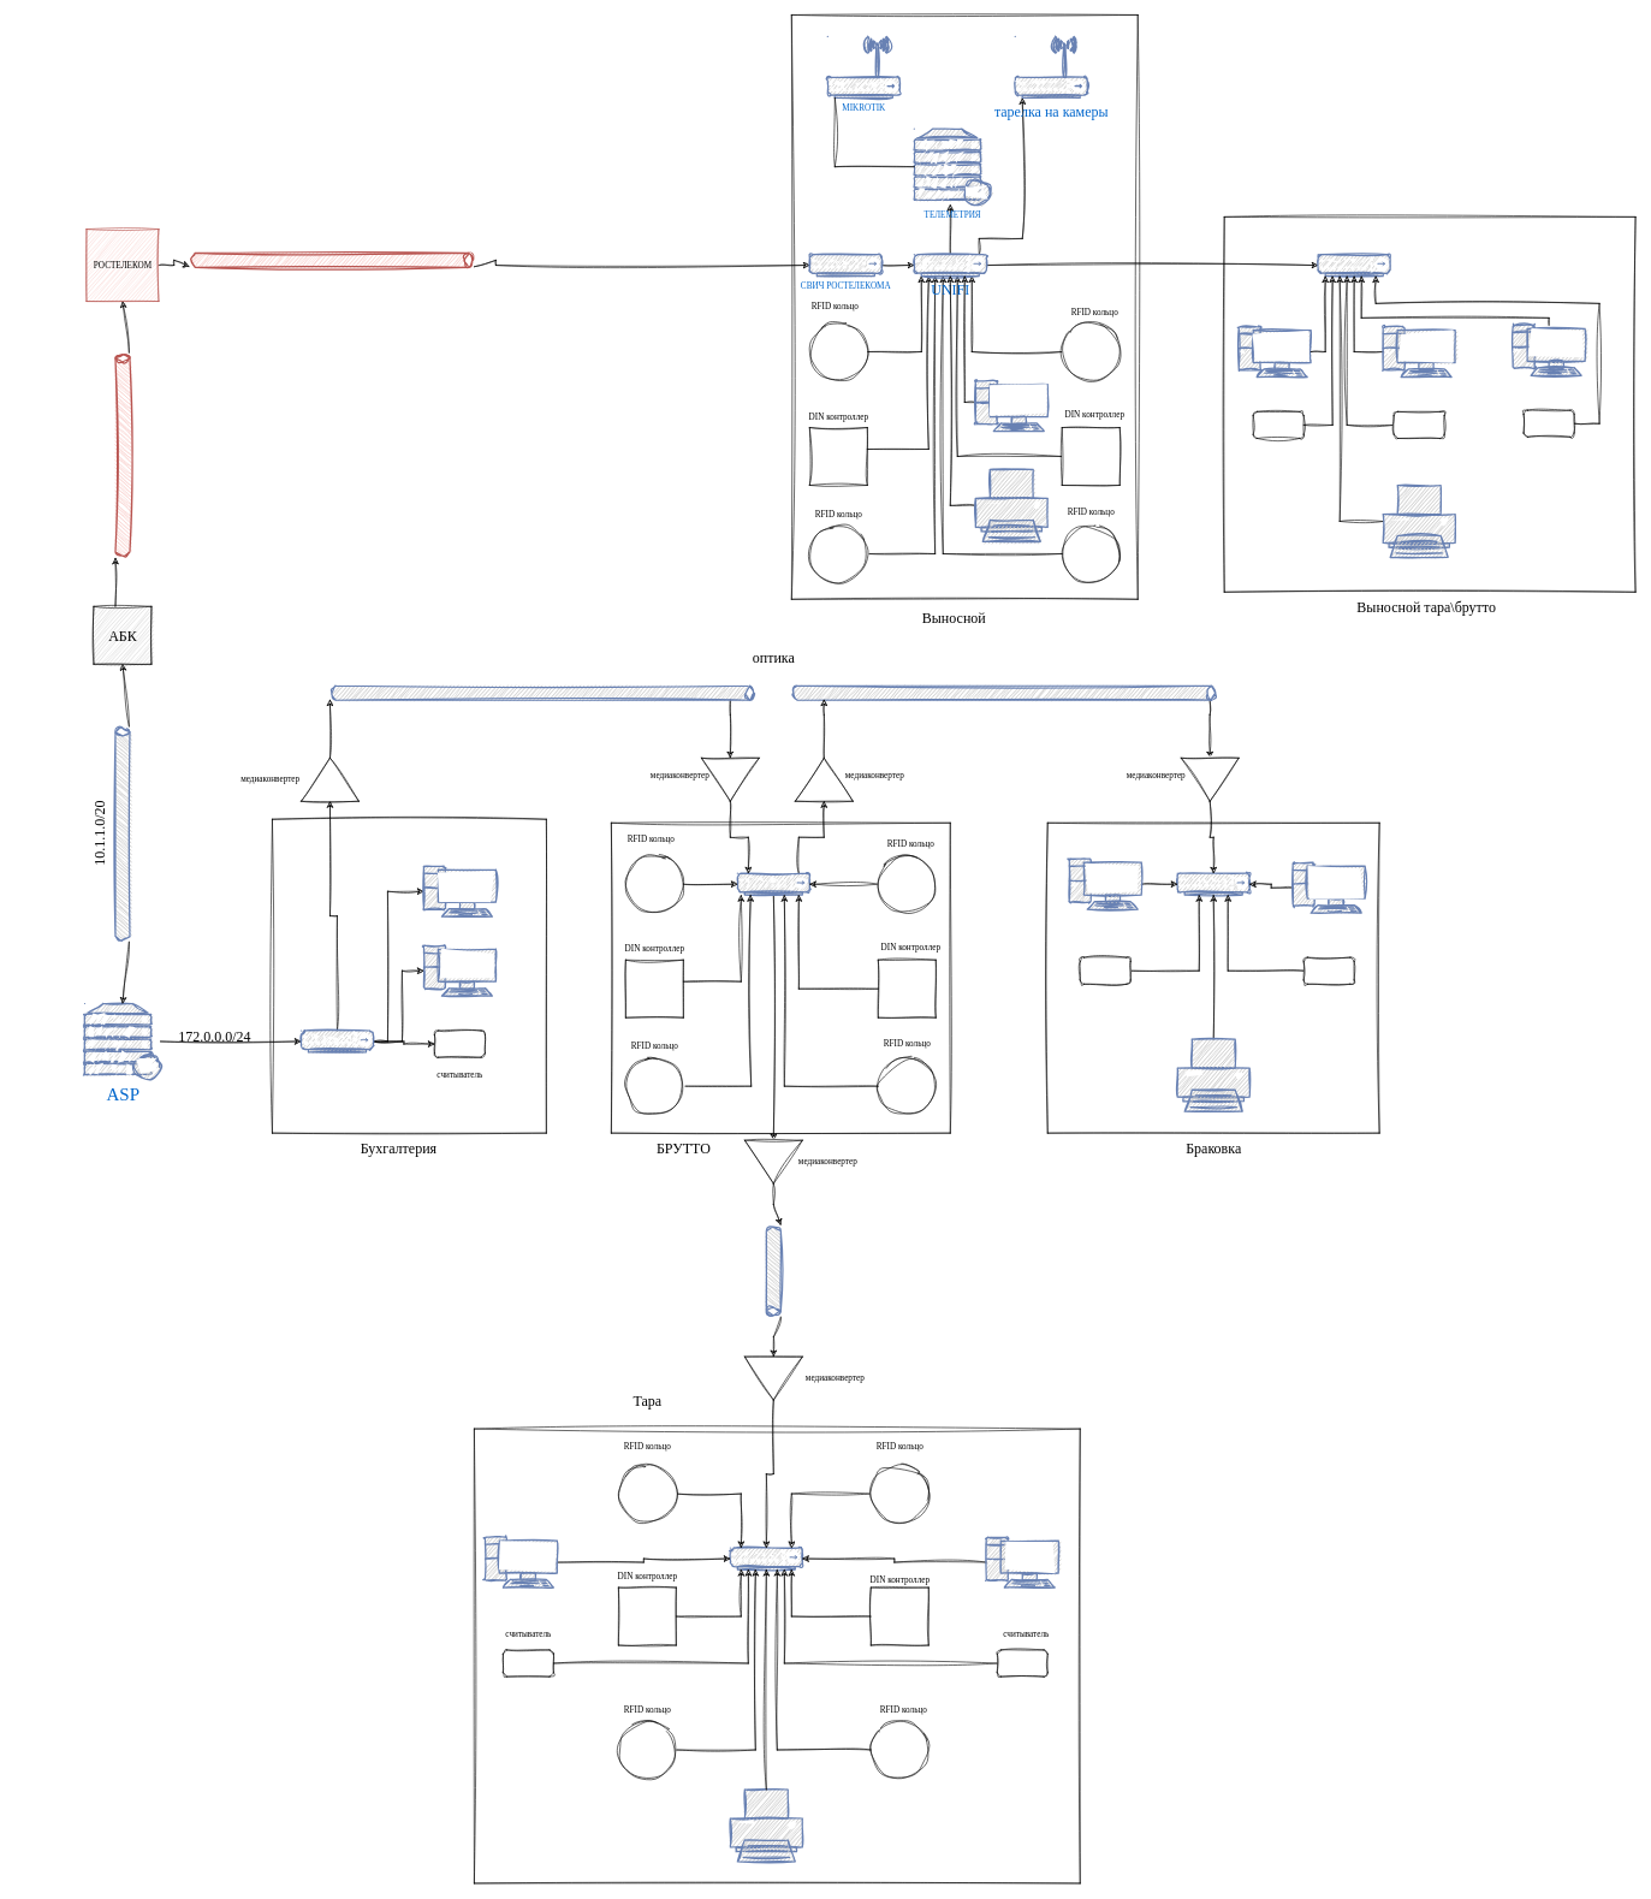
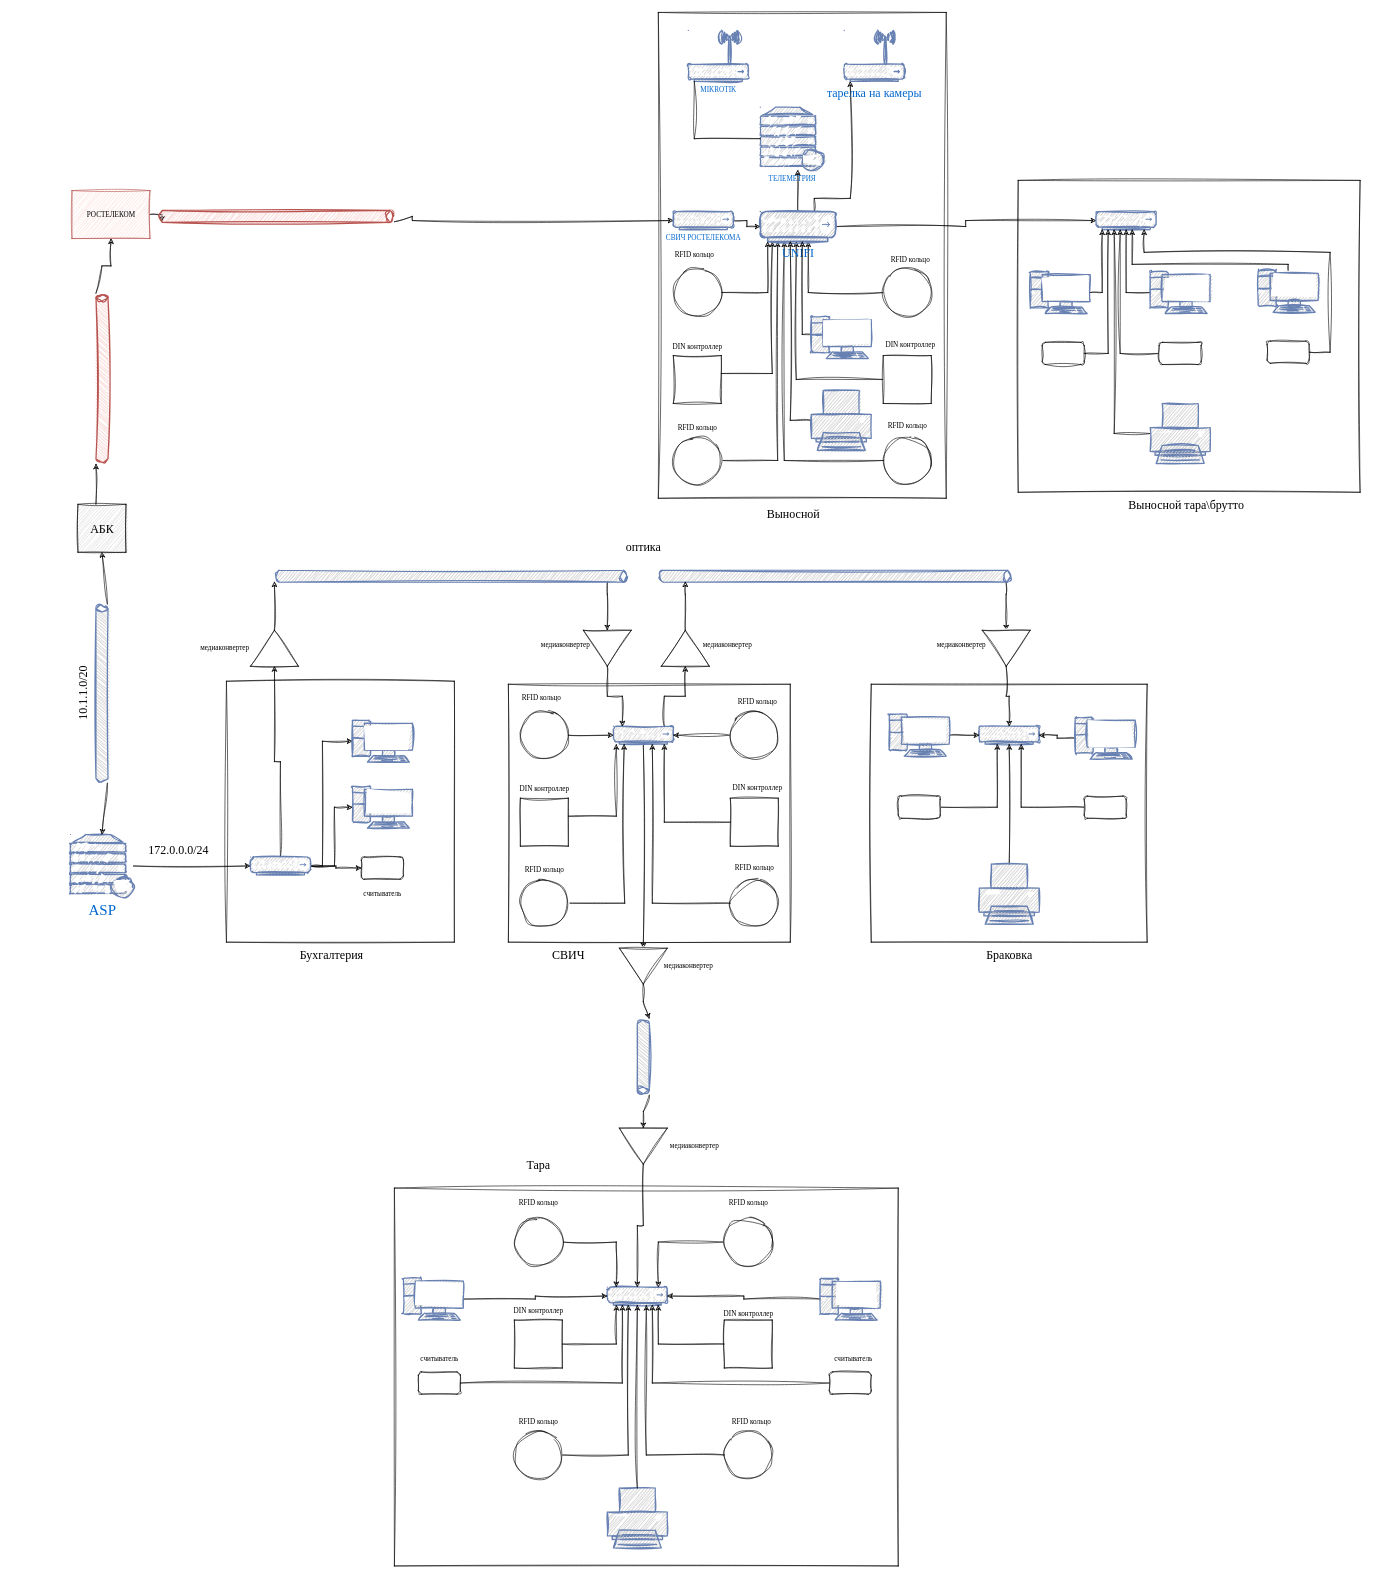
- <mxCell id="138" value="РОСТЕЛЕКОМ" style="whiteSpace=wrap;html=1;aspect=fixed;sketch=1;hachureGap=4;jiggle=2;curveFitting=1;fontFamily=Architects Daughter;fontSource=https%3A%2F%2Ffonts.googleapis.com%2Fcss%3Ffamily%3DArchitects%2BDaughter;fillColor=#f8cecc;strokeColor=#b85450;" vertex="1" parent="1"><mxGeometry x="119.5" y="317" width="100" height="100" as="geometry" /></mxCell>
+ <mxCell id="138" value="РОСТЕЛЕКОМ" style="whiteSpace=wrap;html=1;aspect=fixed;sketch=1;hachureGap=4;jiggle=2;curveFitting=1;fontFamily=Architects Daughter;fontSource=https%3A%2F%2Ffonts.googleapis.com%2Fcss%3Ffamily%3DArchitects%2BDaughter;fillColor=#f8cecc;strokeColor=#b85450;" vertex="1" parent="1"><mxGeometry x="119.5" y="317" width="130" height="80" as="geometry" /></mxCell>
- <mxCell id="146" value="&lt;font style=&quot;font-size: 20px;&quot;&gt;UNIFI&lt;/font&gt;" style="fontColor=#0066CC;verticalAlign=top;verticalLabelPosition=bottom;labelPosition=center;align=center;html=1;outlineConnect=0;fillColor=#CCCCCC;strokeColor=#6881B3;gradientColor=none;gradientDirection=north;strokeWidth=2;shape=mxgraph.networks.hub;sketch=1;hachureGap=4;jiggle=2;curveFitting=1;fontFamily=Architects Daughter;fontSource=https%3A%2F%2Ffonts.googleapis.com%2Fcss%3Ffamily%3DArchitects%2BDaughter;" vertex="1" parent="1"><mxGeometry x="1267" y="352" width="100" height="30" as="geometry" /></mxCell>
+ <mxCell id="146" value="&lt;font style=&quot;font-size: 20px;&quot;&gt;UNIFI&lt;/font&gt;" style="fontColor=#0066CC;verticalAlign=top;verticalLabelPosition=bottom;labelPosition=center;align=center;html=1;outlineConnect=0;fillColor=#CCCCCC;strokeColor=#6881B3;gradientColor=none;gradientDirection=north;strokeWidth=2;shape=mxgraph.networks.hub;sketch=1;hachureGap=4;jiggle=2;curveFitting=1;fontFamily=Architects Daughter;fontSource=https%3A%2F%2Ffonts.googleapis.com%2Fcss%3Ffamily%3DArchitects%2BDaughter;" vertex="1" parent="1"><mxGeometry x="1267" y="352" width="125" height="50" as="geometry" /></mxCell>
- <mxCell id="70" value="&lt;font style=&quot;font-size: 20px;&quot;&gt;172.0.0.0/24&lt;/font&gt;" style="text;html=1;align=center;verticalAlign=middle;resizable=0;points=[];autosize=1;strokeColor=none;fillColor=none;fontFamily=Architects Daughter;fontSource=https%3A%2F%2Ffonts.googleapis.com%2Fcss%3Ffamily%3DArchitects%2BDaughter;" vertex="1" parent="1"><mxGeometry x="232" y="1415" width="130" height="40" as="geometry" /></mxCell>
+ <mxCell id="70" value="&lt;font style=&quot;font-size: 20px;&quot;&gt;172.0.0.0/24&lt;/font&gt;" style="text;html=1;align=center;verticalAlign=middle;resizable=0;points=[];autosize=1;strokeColor=none;fillColor=none;fontFamily=Architects Daughter;fontSource=https%3A%2F%2Ffonts.googleapis.com%2Fcss%3Ffamily%3DArchitects%2BDaughter;" vertex="1" parent="1"><mxGeometry x="232" y="1395" width="130" height="40" as="geometry" /></mxCell>
- <mxCell id="90" value="&lt;font style=&quot;font-size: 20px;&quot;&gt;БРУТТО&lt;/font&gt;" style="text;html=1;align=center;verticalAlign=middle;resizable=0;points=[];autosize=1;strokeColor=none;fillColor=none;fontFamily=Architects Daughter;fontSource=https%3A%2F%2Ffonts.googleapis.com%2Fcss%3Ffamily%3DArchitects%2BDaughter;" vertex="1" parent="1"><mxGeometry x="897" y="1570" width="100" height="40" as="geometry" /></mxCell>
+ <mxCell id="90" value="&lt;font style=&quot;font-size: 20px;&quot;&gt;СВИЧ&lt;/font&gt;" style="text;html=1;align=center;verticalAlign=middle;resizable=0;points=[];autosize=1;strokeColor=none;fillColor=none;fontFamily=Architects Daughter;fontSource=https%3A%2F%2Ffonts.googleapis.com%2Fcss%3Ffamily%3DArchitects%2BDaughter;" vertex="1" parent="1"><mxGeometry x="897" y="1570" width="100" height="40" as="geometry" /></mxCell>
